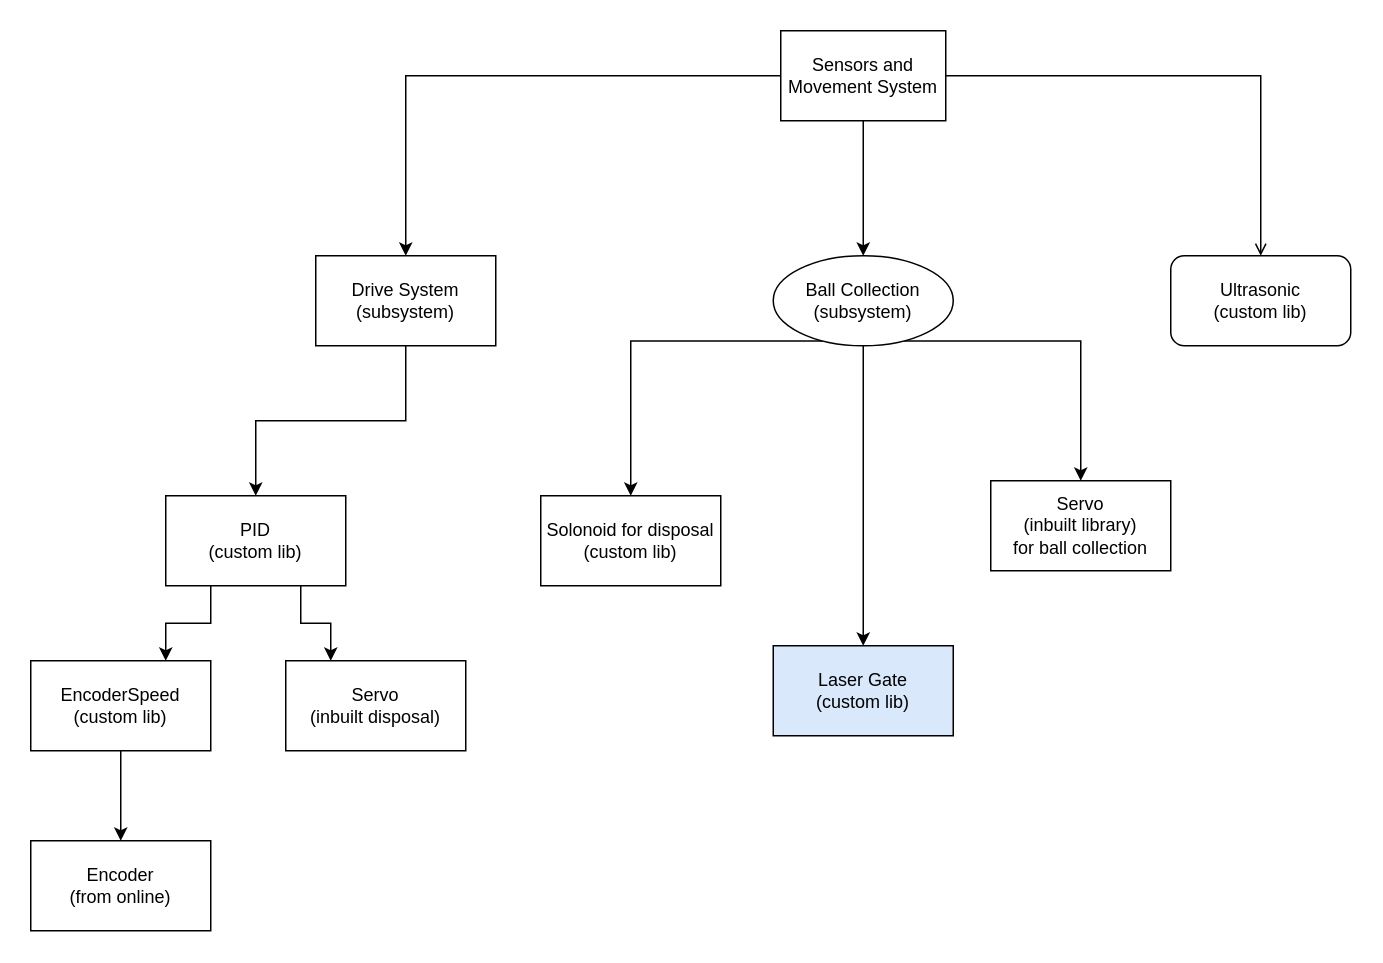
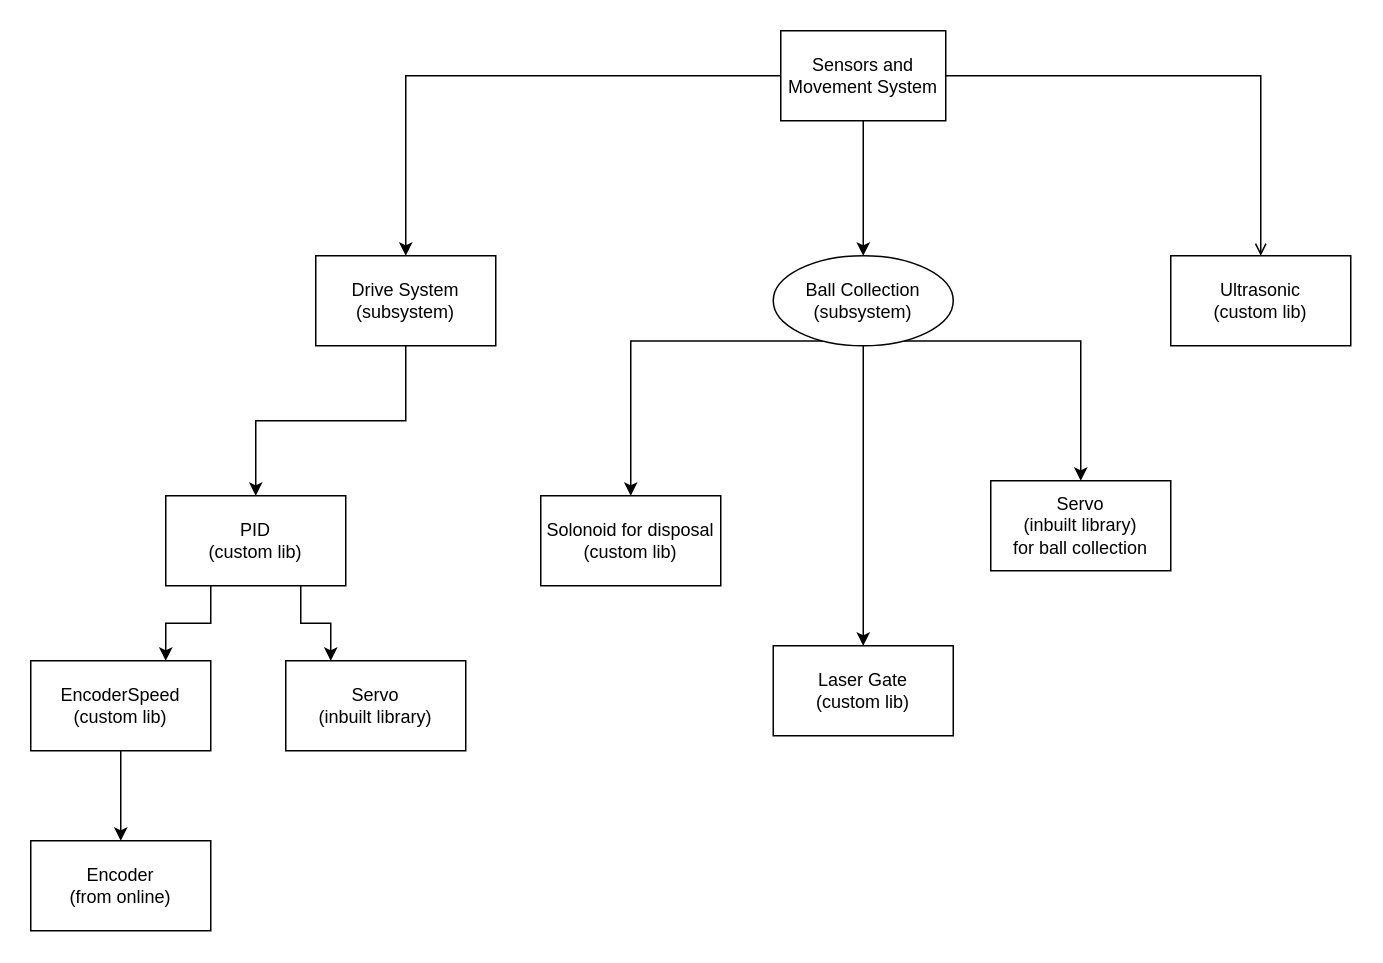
- <mxCell id="20" value="Ultrasonic&lt;br&gt;(custom lib)" style="whiteSpace=wrap;html=1;rounded=1;" parent="1" vertex="1"><mxGeometry x="780" y="170" width="120" height="60" as="geometry" /></mxCell>
+ <mxCell id="20" value="Ultrasonic&lt;br&gt;(custom lib)" style="whiteSpace=wrap;html=1;" parent="1" vertex="1"><mxGeometry x="780" y="170" width="120" height="60" as="geometry" /></mxCell>
- <mxCell id="22" value="Laser Gate&lt;br&gt;(custom lib)" style="whiteSpace=wrap;html=1;fillColor=#dae8fc;" parent="1" vertex="1"><mxGeometry x="515" y="430" width="120" height="60" as="geometry" /></mxCell>
+ <mxCell id="22" value="Laser Gate&lt;br&gt;(custom lib)" style="whiteSpace=wrap;html=1;" parent="1" vertex="1"><mxGeometry x="515" y="430" width="120" height="60" as="geometry" /></mxCell>
- <mxCell id="7" value="Servo&lt;br&gt;(inbuilt disposal)" style="rounded=0;whiteSpace=wrap;html=1;" parent="1" vertex="1"><mxGeometry x="190" y="440" width="120" height="60" as="geometry" /></mxCell>
+ <mxCell id="7" value="Servo&lt;br&gt;(inbuilt library)" style="rounded=0;whiteSpace=wrap;html=1;" parent="1" vertex="1"><mxGeometry x="190" y="440" width="120" height="60" as="geometry" /></mxCell>
